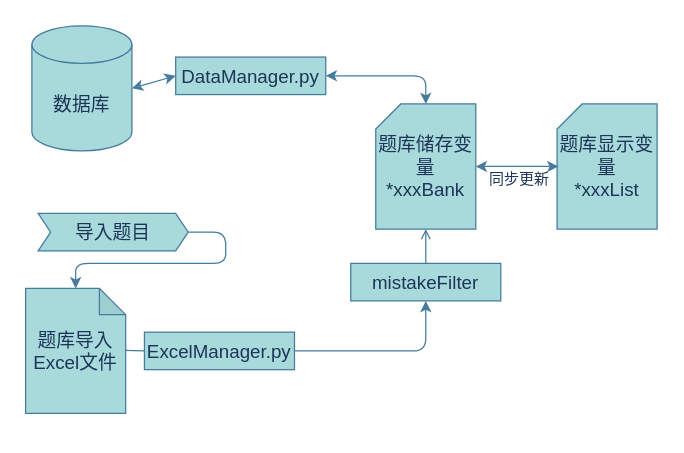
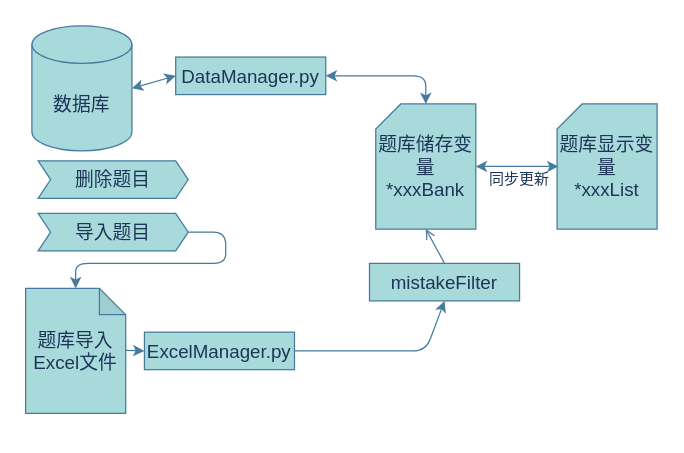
+ <mxCell id="17" value="&lt;span&gt;删除题目&lt;/span&gt;" style="shape=step;perimeter=stepPerimeter;whiteSpace=wrap;html=1;fixedSize=1;rounded=0;sketch=0;strokeColor=#457B9D;fillColor=#A8DADC;fontSize=15;fontColor=#1D3557;size=10;" vertex="1" parent="1"><mxGeometry x="30" y="128" width="120" height="30" as="geometry" /></mxCell>
- <mxCell id="12" value="mistakeFilter" style="rounded=0;whiteSpace=wrap;html=1;sketch=0;strokeColor=#457B9D;fillColor=#A8DADC;fontSize=15;fontColor=#1D3557;" vertex="1" parent="1"><mxGeometry x="280" y="210" width="120" height="30" as="geometry" /></mxCell>
+ <mxCell id="12" value="mistakeFilter" style="rounded=0;whiteSpace=wrap;html=1;sketch=0;strokeColor=#457B9D;fillColor=#A8DADC;fontSize=15;fontColor=#1D3557;" vertex="1" parent="1"><mxGeometry x="295" y="210" width="120" height="30" as="geometry" /></mxCell>
- <mxCell id="5" value="" style="endArrow=none;html=1;fontSize=15;entryX=0;entryY=0.5;entryDx=0;entryDy=0;strokeColor=#457B9D;fontColor=#1D3557;exitX=0.994;exitY=0.495;exitDx=0;exitDy=0;exitPerimeter=0;labelBackgroundColor=#F1FAEE;" edge="1" parent="1" source="11" target="14"><mxGeometry width="50" height="50" relative="1" as="geometry"><mxPoint x="150" y="260" as="sourcePoint" /><mxPoint x="140" y="290" as="targetPoint" /></mxGeometry></mxCell>
+ <mxCell id="5" value="" style="endArrow=classic;html=1;fontSize=15;entryX=0;entryY=0.5;entryDx=0;entryDy=0;strokeColor=#457B9D;fontColor=#1D3557;exitX=0.994;exitY=0.495;exitDx=0;exitDy=0;exitPerimeter=0;labelBackgroundColor=#F1FAEE;" edge="1" parent="1" source="11" target="14"><mxGeometry width="50" height="50" relative="1" as="geometry"><mxPoint x="150" y="260" as="sourcePoint" /><mxPoint x="140" y="290" as="targetPoint" /></mxGeometry></mxCell>
